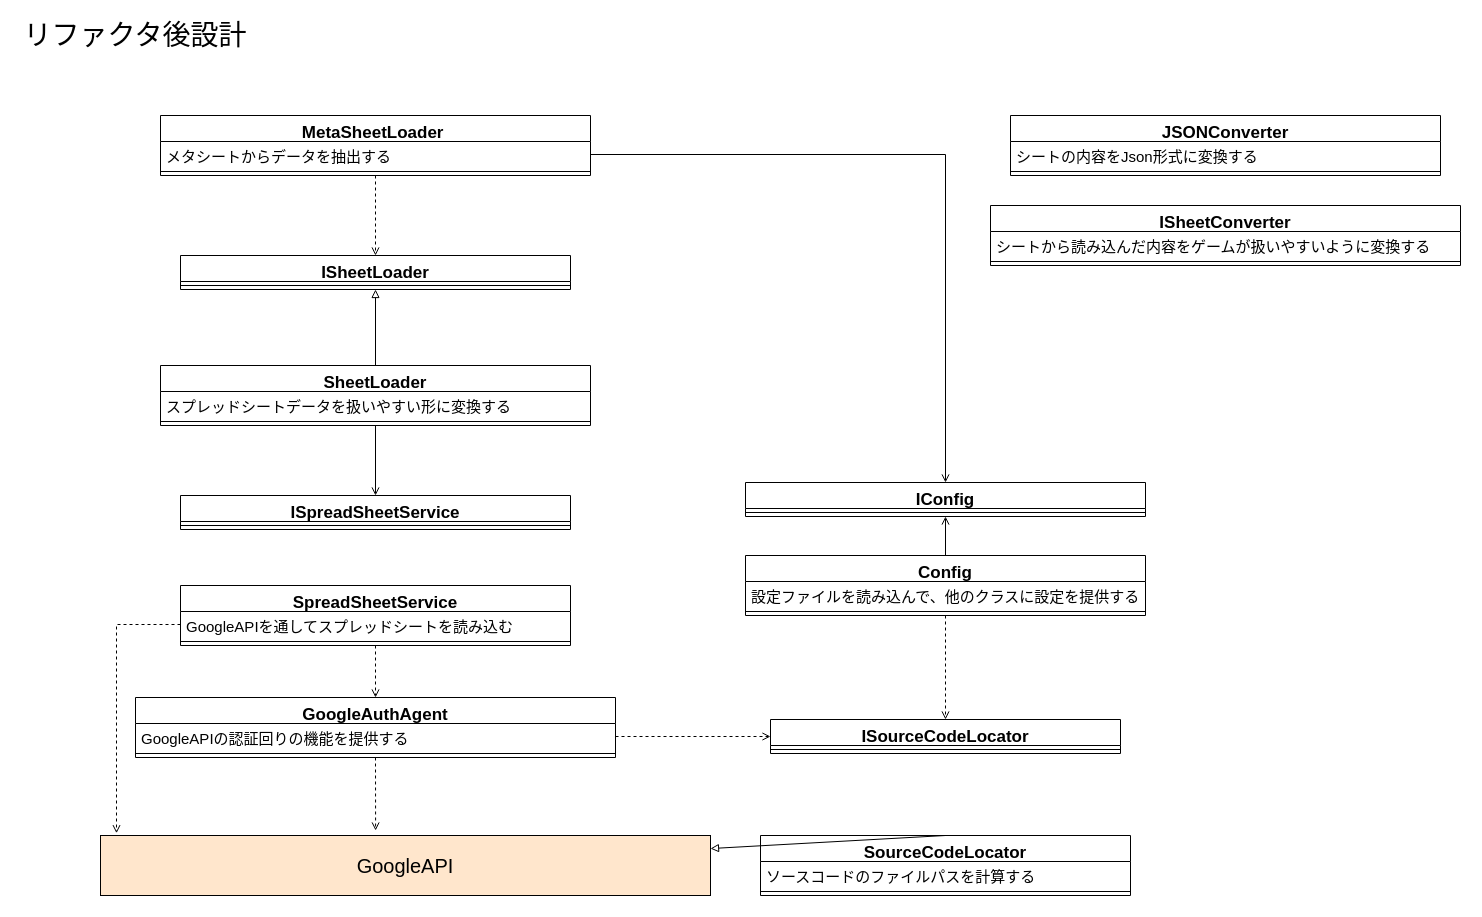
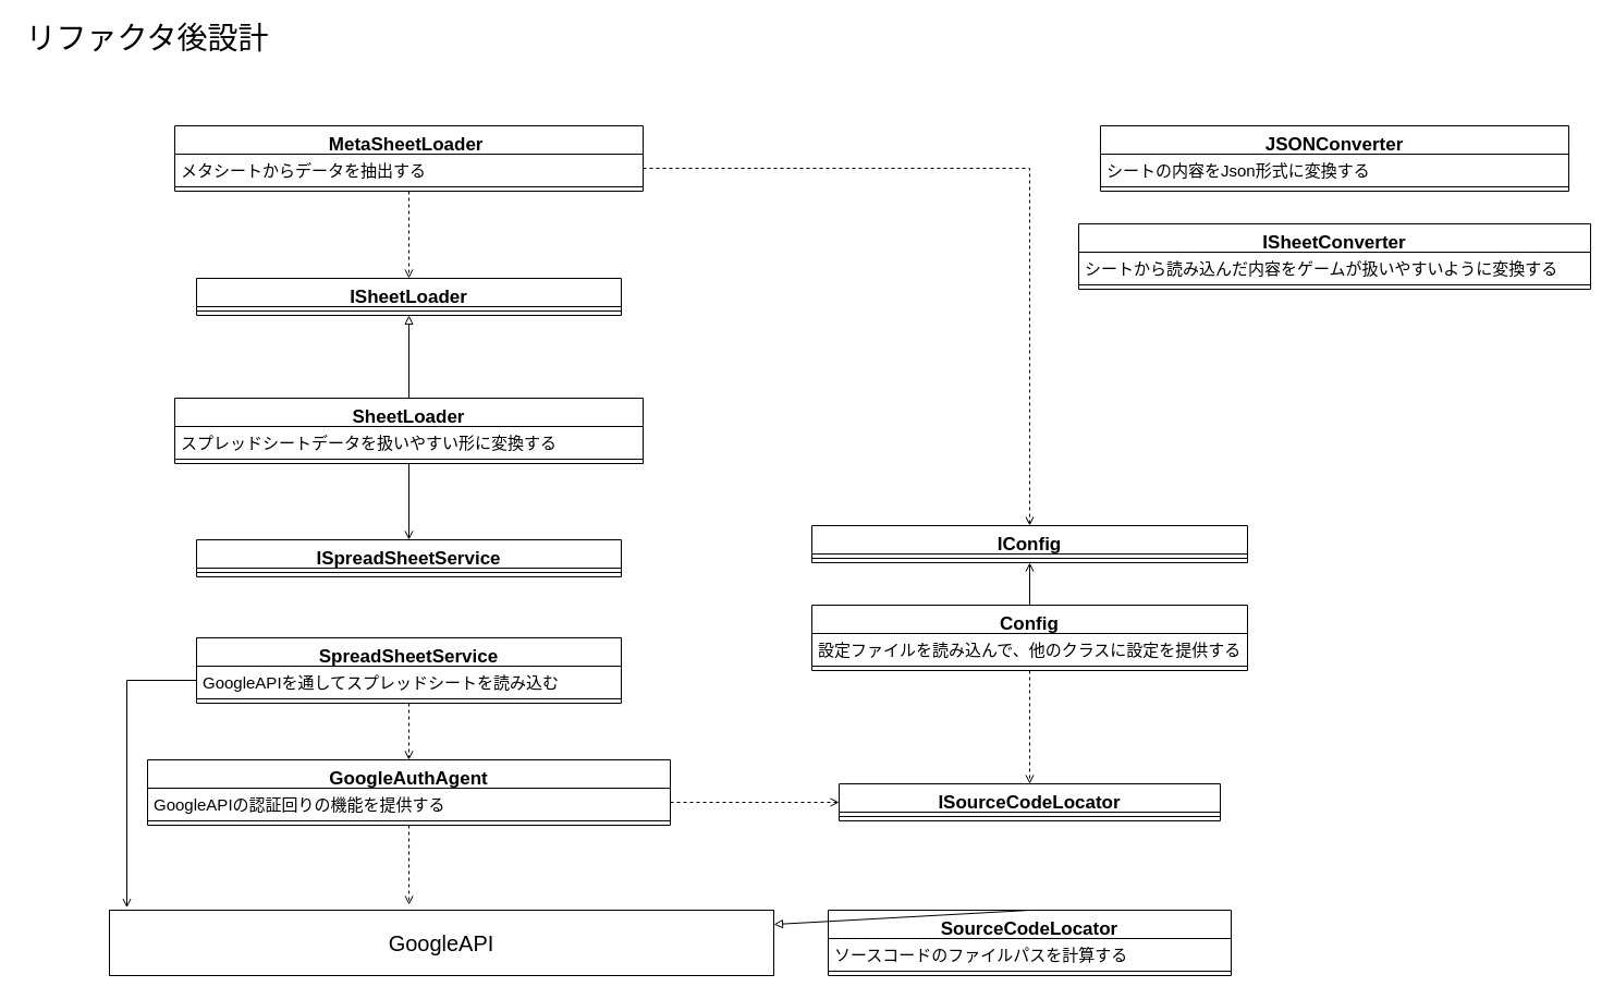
- <mxCell id="33" value="" style="endArrow=open;html=1;rounded=0;fontSize=20;exitX=1;exitY=0.5;exitDx=0;exitDy=0;dashed=0;endFill=0;edgeStyle=elbowEdgeStyle;entryX=0.5;entryY=0;entryDx=0;entryDy=0;" parent="1" source="20" target="43" edge="1"><mxGeometry width="50" height="50" relative="1" as="geometry"><mxPoint x="625" y="746" as="sourcePoint" /><mxPoint x="940" y="455" as="targetPoint" /><Array as="points"><mxPoint x="945" y="445" /></Array></mxGeometry></mxCell>
+ <mxCell id="33" value="" style="endArrow=open;html=1;rounded=0;fontSize=20;exitX=1;exitY=0.5;exitDx=0;exitDy=0;dashed=1;endFill=0;edgeStyle=elbowEdgeStyle;entryX=0.5;entryY=0;entryDx=0;entryDy=0;" parent="1" source="20" target="43" edge="1"><mxGeometry width="50" height="50" relative="1" as="geometry"><mxPoint x="625" y="746" as="sourcePoint" /><mxPoint x="940" y="455" as="targetPoint" /><Array as="points"><mxPoint x="945" y="445" /></Array></mxGeometry></mxCell>
- <mxCell id="12" value="" style="endArrow=open;html=1;rounded=0;fontSize=20;exitX=0;exitY=0.5;exitDx=0;exitDy=0;entryX=0.027;entryY=-0.038;entryDx=0;entryDy=0;dashed=1;endFill=0;entryPerimeter=0;edgeStyle=elbowEdgeStyle;" parent="1" source="9" target="3" edge="1"><mxGeometry width="50" height="50" relative="1" as="geometry"><mxPoint x="385" y="655" as="sourcePoint" /><mxPoint x="385" y="705" as="targetPoint" /><Array as="points"><mxPoint x="116" y="725" /></Array></mxGeometry></mxCell>
+ <mxCell id="12" value="" style="endArrow=open;html=1;rounded=0;fontSize=20;exitX=0;exitY=0.5;exitDx=0;exitDy=0;entryX=0.027;entryY=-0.038;entryDx=0;entryDy=0;dashed=0;endFill=0;entryPerimeter=0;edgeStyle=elbowEdgeStyle;" parent="1" source="9" target="3" edge="1"><mxGeometry width="50" height="50" relative="1" as="geometry"><mxPoint x="385" y="655" as="sourcePoint" /><mxPoint x="385" y="705" as="targetPoint" /><Array as="points"><mxPoint x="116" y="725" /></Array></mxGeometry></mxCell>
- <mxCell id="3" value="&lt;font style=&quot;font-size: 20px;&quot;&gt;GoogleAPI&lt;/font&gt;" style="rounded=0;whiteSpace=wrap;html=1;fontSize=15;fillColor=#ffe6cc;" parent="1" vertex="1"><mxGeometry x="100" y="835" width="610" height="60" as="geometry" /></mxCell>
+ <mxCell id="3" value="&lt;font style=&quot;font-size: 20px;&quot;&gt;GoogleAPI&lt;/font&gt;" style="rounded=0;whiteSpace=wrap;html=1;fontSize=15;" parent="1" vertex="1"><mxGeometry x="100" y="835" width="610" height="60" as="geometry" /></mxCell>
